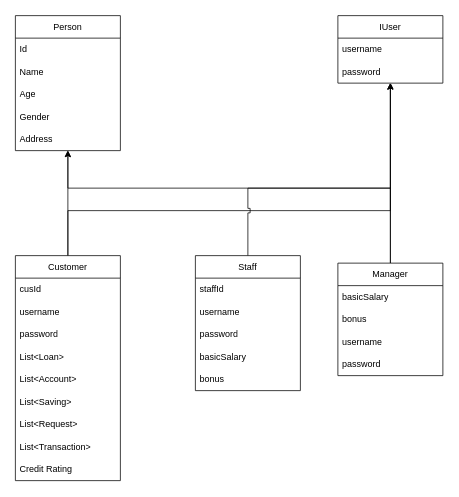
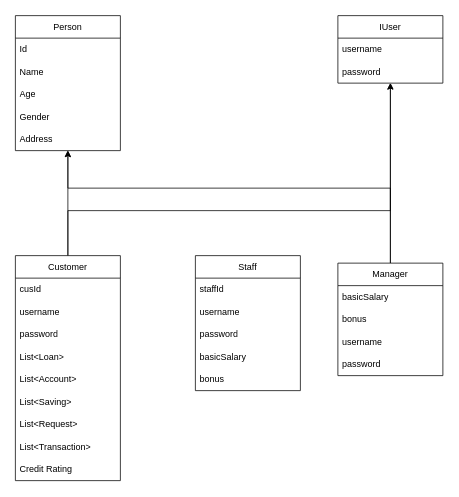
- <mxCell id="23" style="edgeStyle=orthogonalEdgeStyle;rounded=0;orthogonalLoop=1;jettySize=auto;html=1;jumpStyle=sharp;" edge="1" parent="1" source="24" target="20"><mxGeometry relative="1" as="geometry"><Array as="points"><mxPoint x="330" y="250" /><mxPoint x="520" y="250" /></Array></mxGeometry></mxCell>
